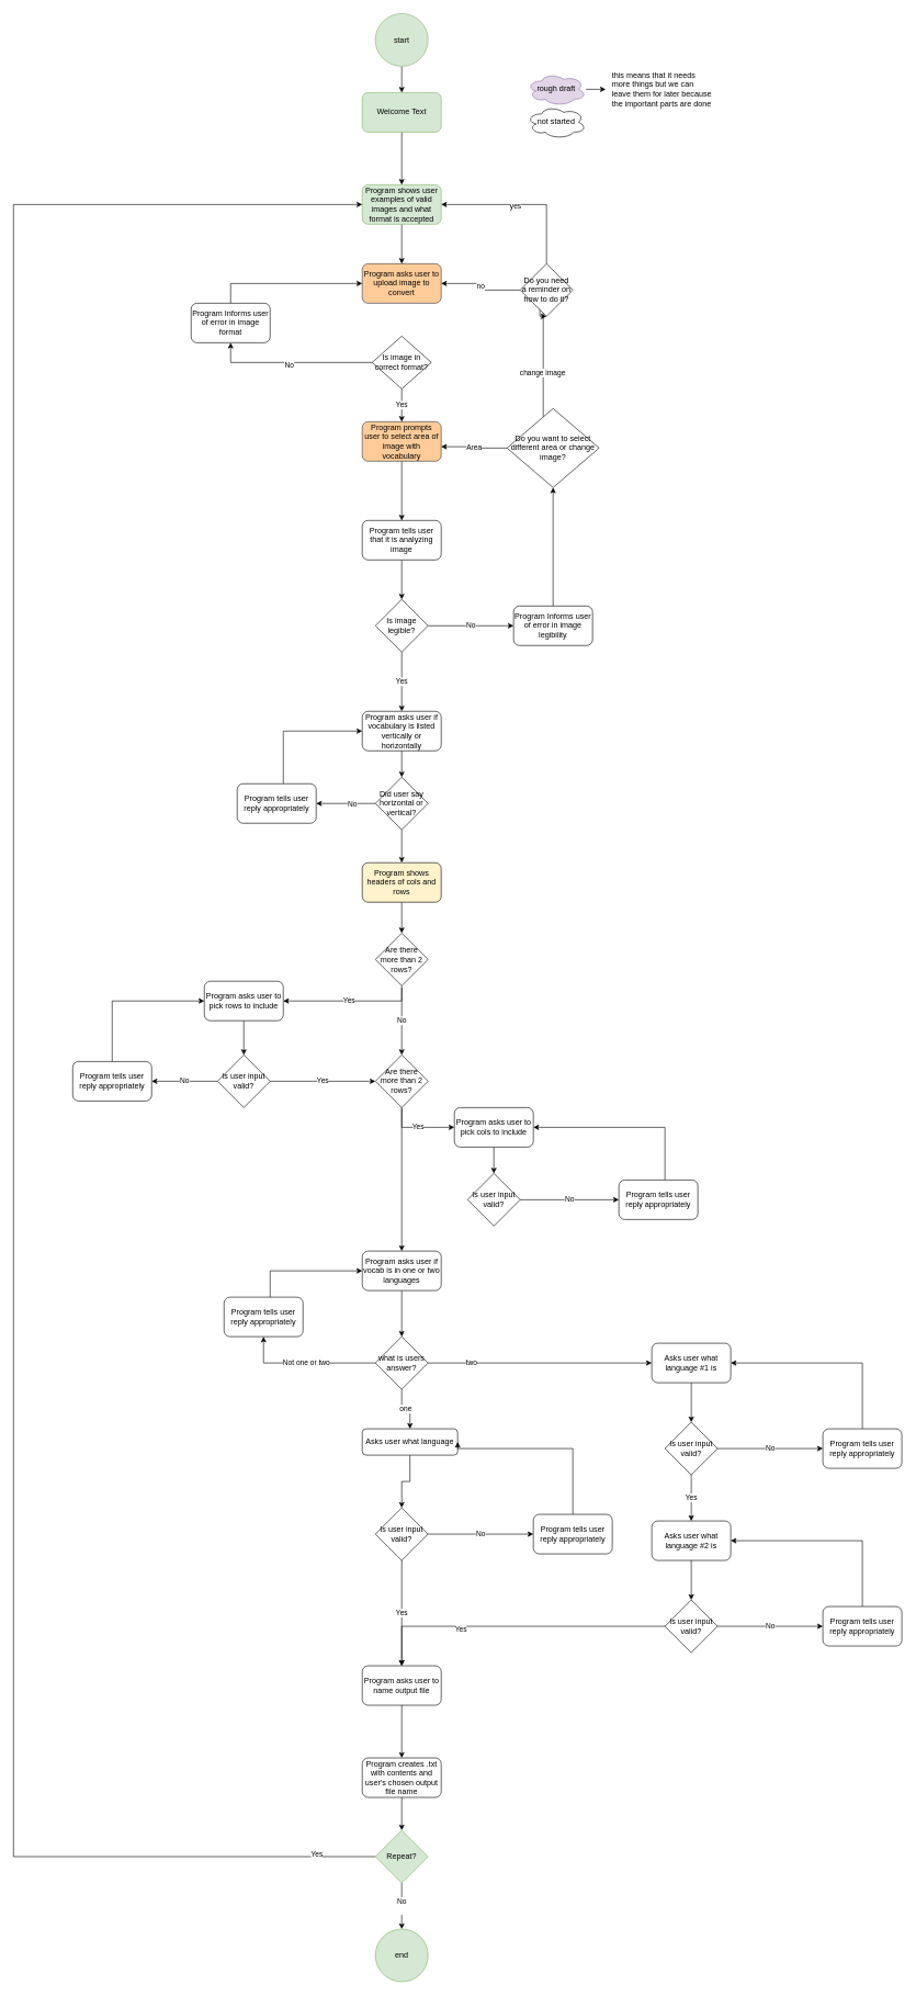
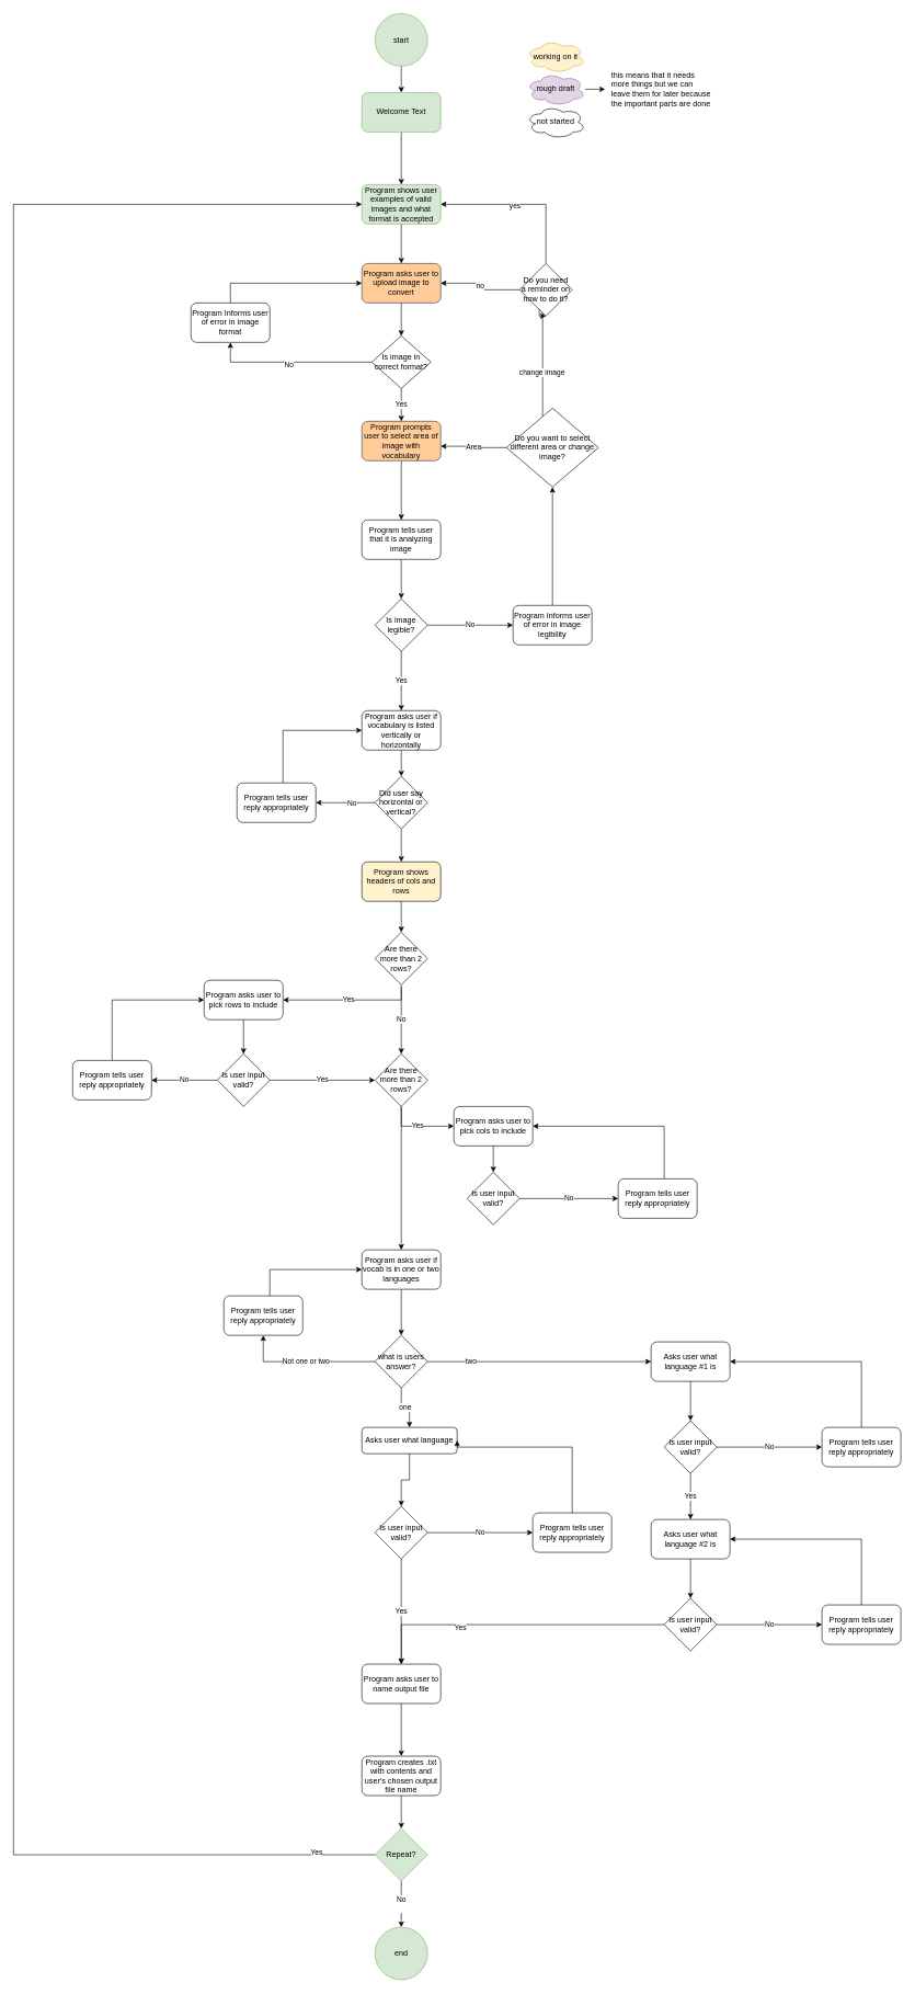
+ <mxCell id="102" value="working on it" style="ellipse;shape=cloud;whiteSpace=wrap;html=1;fillColor=#fff2cc;strokeColor=#d6b656;" parent="1" vertex="1"><mxGeometry x="800" y="60" width="90" height="50" as="geometry" /></mxCell>
+ <mxCell id="6" style="edgeStyle=orthogonalEdgeStyle;rounded=0;orthogonalLoop=1;jettySize=auto;html=1;" parent="1" source="7" target="11" edge="1"><mxGeometry relative="1" as="geometry" /></mxCell>
